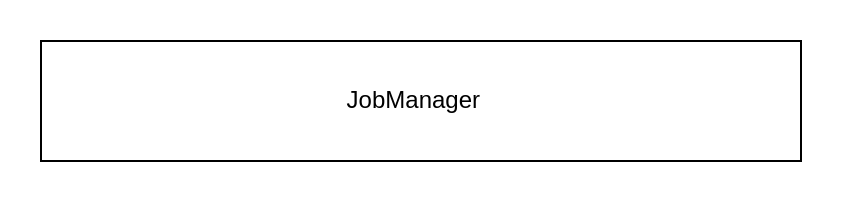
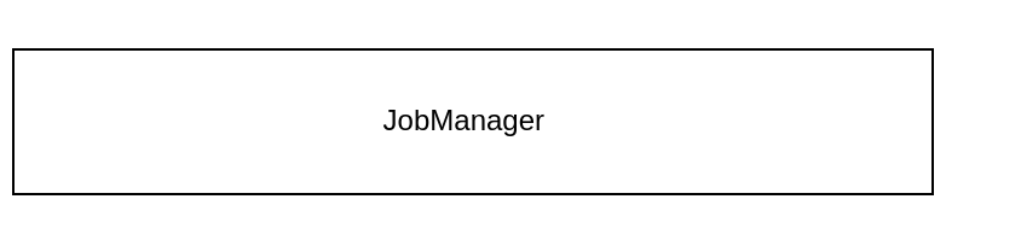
- <mxCell id="2" value="JobManager&amp;nbsp;&amp;nbsp;" style="rounded=0;whiteSpace=wrap;html=1;" vertex="1" parent="1"><mxGeometry x="20" y="20" width="380" height="60" as="geometry" /></mxCell>
+ <mxCell id="2" value="JobManager&amp;nbsp;&amp;nbsp;" style="rounded=0;whiteSpace=wrap;html=1;" vertex="1" parent="1"><mxGeometry x="5" y="20" width="380" height="60" as="geometry" /></mxCell>
